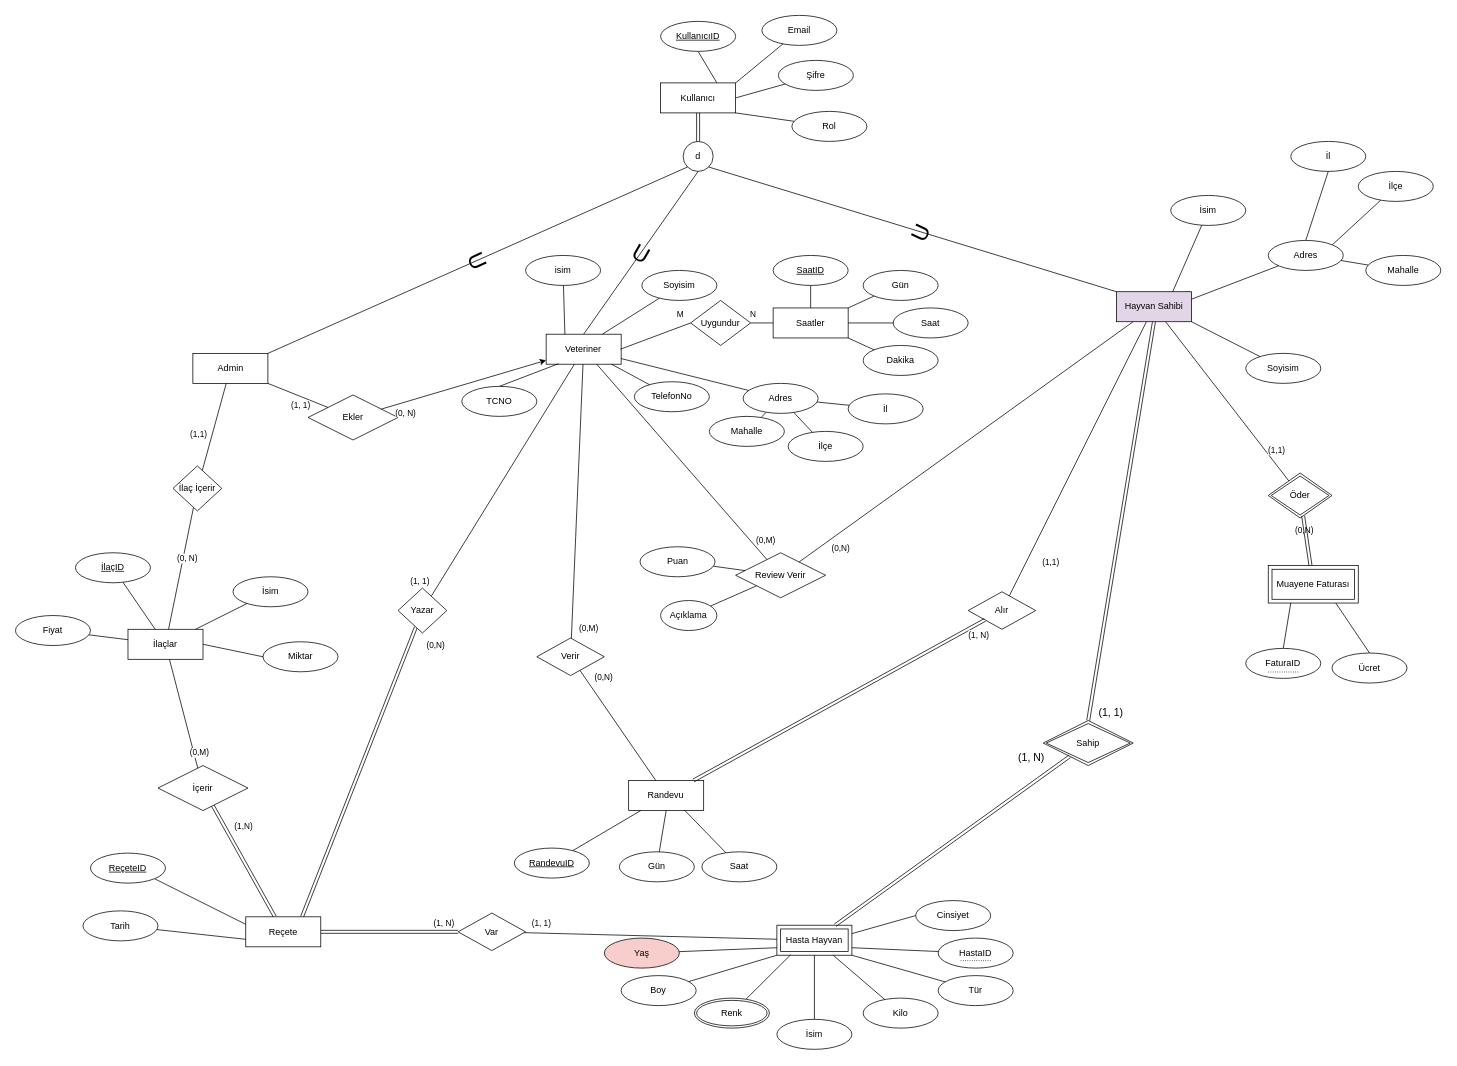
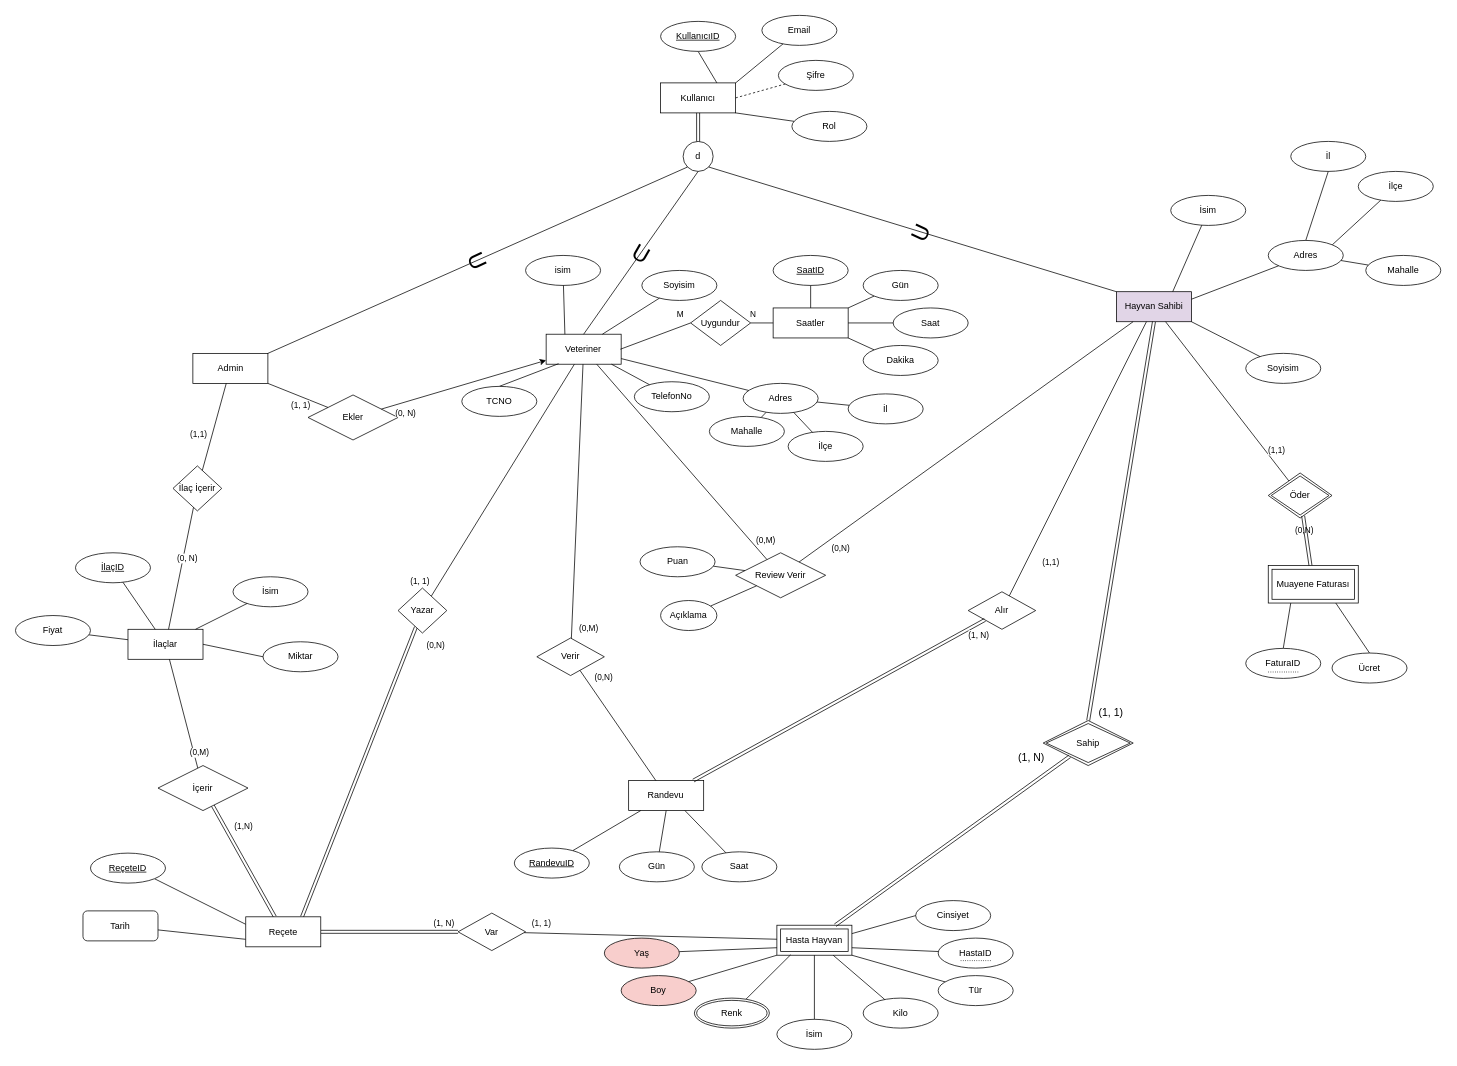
- <mxCell id="122" value="" style="endArrow=none;html=1;rounded=0;exitX=1;exitY=0.5;exitDx=0;exitDy=0;" parent="1" source="113" target="121" edge="1"><mxGeometry relative="1" as="geometry"><mxPoint x="990" y="72" as="sourcePoint" /><mxPoint x="1287" y="111" as="targetPoint" /></mxGeometry></mxCell>
+ <mxCell id="122" value="" style="endArrow=none;html=1;rounded=0;exitX=1;exitY=0.5;exitDx=0;exitDy=0;dashed=1;" parent="1" source="113" target="121" edge="1"><mxGeometry relative="1" as="geometry"><mxPoint x="990" y="72" as="sourcePoint" /><mxPoint x="1287" y="111" as="targetPoint" /></mxGeometry></mxCell>
- <mxCell id="62" value="Tarih" style="ellipse;whiteSpace=wrap;html=1;align=center;" parent="1" vertex="1"><mxGeometry x="110" y="1213.72" width="100" height="40" as="geometry" /></mxCell>
+ <mxCell id="62" value="Tarih" style="whiteSpace=wrap;html=1;align=center;rounded=1;" parent="1" vertex="1"><mxGeometry x="110" y="1213.72" width="100" height="40" as="geometry" /></mxCell>
- <mxCell id="47" value="Boy" style="ellipse;whiteSpace=wrap;html=1;align=center;" parent="1" vertex="1"><mxGeometry x="827.41" y="1300" width="100" height="40" as="geometry" /></mxCell>
+ <mxCell id="47" value="Boy" style="ellipse;whiteSpace=wrap;html=1;align=center;fillColor=#f8cecc;" parent="1" vertex="1"><mxGeometry x="827.41" y="1300" width="100" height="40" as="geometry" /></mxCell>
